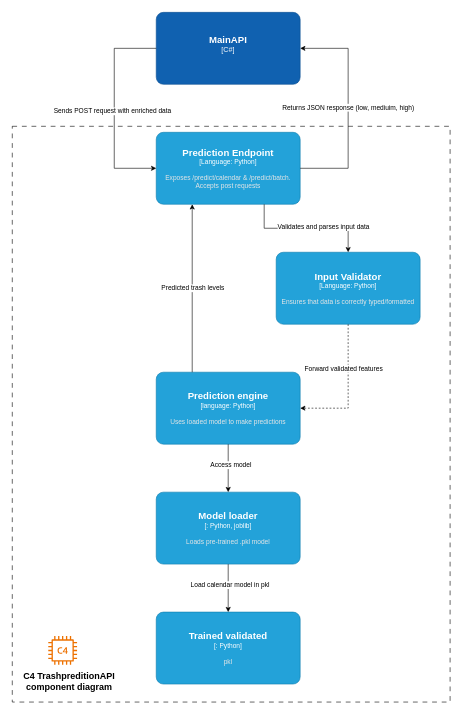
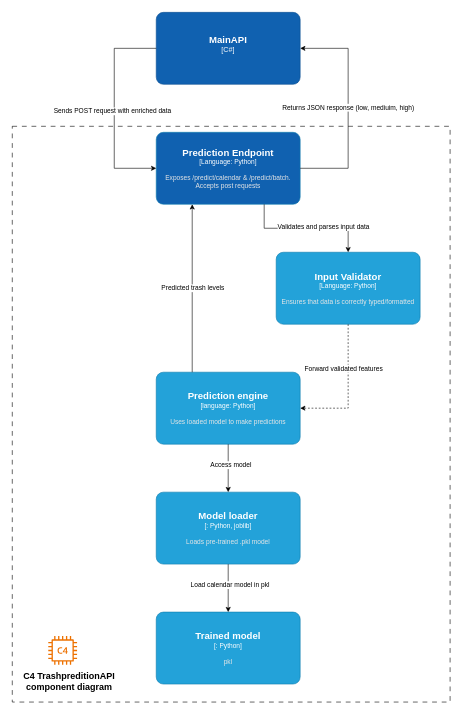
- <mxCell id="4" value="&lt;font style=&quot;font-size: 16px&quot;&gt;&lt;b&gt;Prediction Endpoint&lt;/b&gt;&lt;/font&gt;&lt;div&gt;[Language: Python]&lt;/div&gt;&lt;br&gt;&lt;div&gt;&lt;font style=&quot;font-size: 11px&quot;&gt;&lt;font color=&quot;#E6E6E6&quot;&gt;Exposes /predict/calendar &amp; /predict/batch. Accepts post requests&lt;/font&gt;&lt;/div&gt;" style="rounded=1;whiteSpace=wrap;html=1;fontSize=11;labelBackgroundColor=none;fillColor=#23A2D9;fontColor=#ffffff;align=center;arcSize=10;strokeColor=#0E7DAD;metaEdit=1;resizable=0;points=[[0.25,0,0],[0.5,0,0],[0.75,0,0],[1,0.25,0],[1,0.5,0],[1,0.75,0],[0.75,1,0],[0.5,1,0],[0.25,1,0],[0,0.75,0],[0,0.5,0],[0,0.25,0]];" vertex="1" parent="1"><mxGeometry x="260" y="220" width="240" height="120" as="geometry" /></mxCell>
+ <mxCell id="4" value="&lt;font style=&quot;font-size: 16px&quot;&gt;&lt;b&gt;Prediction Endpoint&lt;/b&gt;&lt;/font&gt;&lt;div&gt;[Language: Python]&lt;/div&gt;&lt;br&gt;&lt;div&gt;&lt;font style=&quot;font-size: 11px&quot;&gt;&lt;font color=&quot;#E6E6E6&quot;&gt;Exposes /predict/calendar &amp; /predict/batch. Accepts post requests&lt;/font&gt;&lt;/div&gt;" style="rounded=1;whiteSpace=wrap;html=1;fontSize=11;labelBackgroundColor=none;fillColor=#1061b0;fontColor=#ffffff;align=center;arcSize=10;strokeColor=#0E7DAD;metaEdit=1;resizable=0;points=[[0.25,0,0],[0.5,0,0],[0.75,0,0],[1,0.25,0],[1,0.5,0],[1,0.75,0],[0.75,1,0],[0.5,1,0],[0.25,1,0],[0,0.75,0],[0,0.5,0],[0,0.25,0]];" vertex="1" parent="1"><mxGeometry x="260" y="220" width="240" height="120" as="geometry" /></mxCell>
- <mxCell id="8" value="&lt;font style=&quot;font-size: 16px&quot;&gt;&lt;b&gt;Trained validated &lt;/b&gt;&lt;/font&gt;&lt;div&gt;[: Python]&lt;/div&gt;&lt;br&gt;&lt;div&gt;&lt;font style=&quot;font-size: 11px&quot;&gt;&lt;font color=&quot;#E6E6E6&quot;&gt;pkl&lt;/font&gt;&lt;/div&gt;" style="rounded=1;whiteSpace=wrap;html=1;fontSize=11;labelBackgroundColor=none;fillColor=#23A2D9;fontColor=#ffffff;align=center;arcSize=10;strokeColor=#0E7DAD;metaEdit=1;resizable=0;points=[[0.25,0,0],[0.5,0,0],[0.75,0,0],[1,0.25,0],[1,0.5,0],[1,0.75,0],[0.75,1,0],[0.5,1,0],[0.25,1,0],[0,0.75,0],[0,0.5,0],[0,0.25,0]];" vertex="1" parent="1"><mxGeometry x="260" y="1020" width="240" height="120" as="geometry" /></mxCell>
+ <mxCell id="8" value="&lt;font style=&quot;font-size: 16px&quot;&gt;&lt;b&gt;Trained model &lt;/b&gt;&lt;/font&gt;&lt;div&gt;[: Python]&lt;/div&gt;&lt;br&gt;&lt;div&gt;&lt;font style=&quot;font-size: 11px&quot;&gt;&lt;font color=&quot;#E6E6E6&quot;&gt;pkl&lt;/font&gt;&lt;/div&gt;" style="rounded=1;whiteSpace=wrap;html=1;fontSize=11;labelBackgroundColor=none;fillColor=#23A2D9;fontColor=#ffffff;align=center;arcSize=10;strokeColor=#0E7DAD;metaEdit=1;resizable=0;points=[[0.25,0,0],[0.5,0,0],[0.75,0,0],[1,0.25,0],[1,0.5,0],[1,0.75,0],[0.75,1,0],[0.5,1,0],[0.25,1,0],[0,0.75,0],[0,0.5,0],[0,0.25,0]];" vertex="1" parent="1"><mxGeometry x="260" y="1020" width="240" height="120" as="geometry" /></mxCell>
